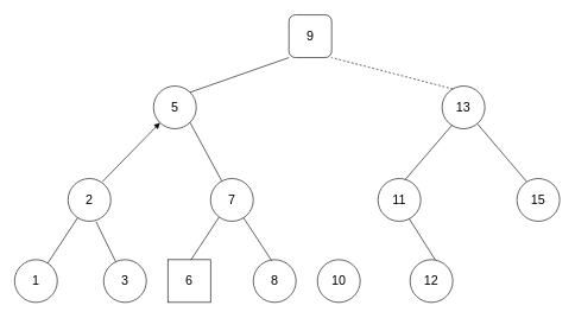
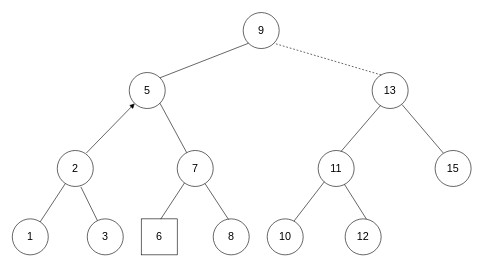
- <mxCell id="2" value="9" style="whiteSpace=wrap;html=1;aspect=fixed;fontSize=18;rounded=1;" parent="1" vertex="1"><mxGeometry x="405" y="20" width="60" height="60" as="geometry" /></mxCell>
+ <mxCell id="2" value="9" style="ellipse;whiteSpace=wrap;html=1;aspect=fixed;fontSize=18;" parent="1" vertex="1"><mxGeometry x="405" y="20" width="60" height="60" as="geometry" /></mxCell>
+ <mxCell id="25" value="" style="endArrow=none;html=1;entryX=0.173;entryY=0.867;entryDx=0;entryDy=0;entryPerimeter=0;exitX=0.746;exitY=0.06;exitDx=0;exitDy=0;exitPerimeter=0;fontSize=18;" parent="1" source="13" target="7" edge="1"><mxGeometry width="50" height="50" relative="1" as="geometry"><mxPoint x="490" y="367" as="sourcePoint" /><mxPoint x="540" y="300" as="targetPoint" /></mxGeometry></mxCell>
